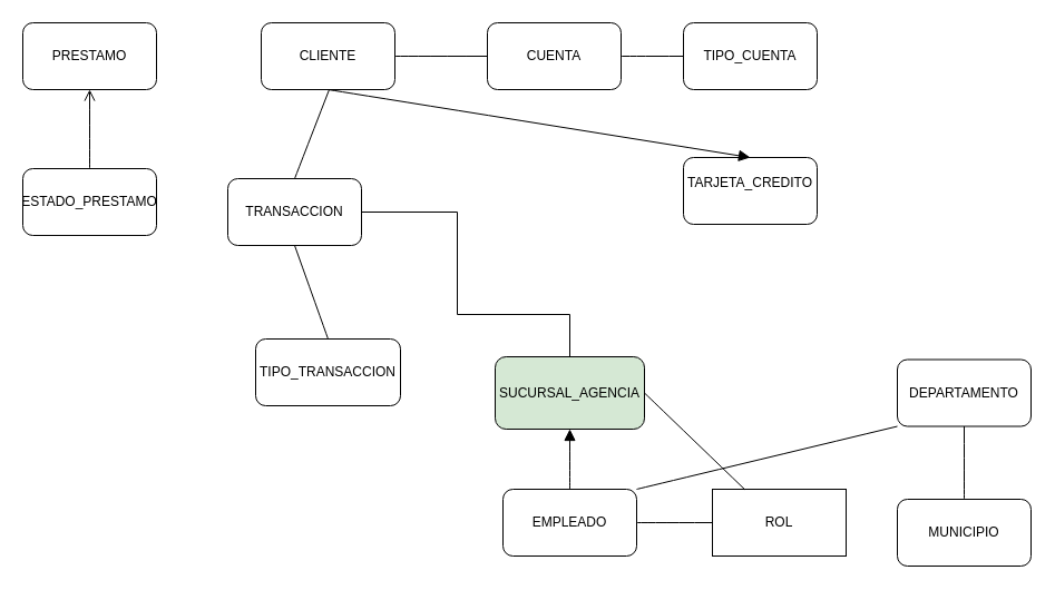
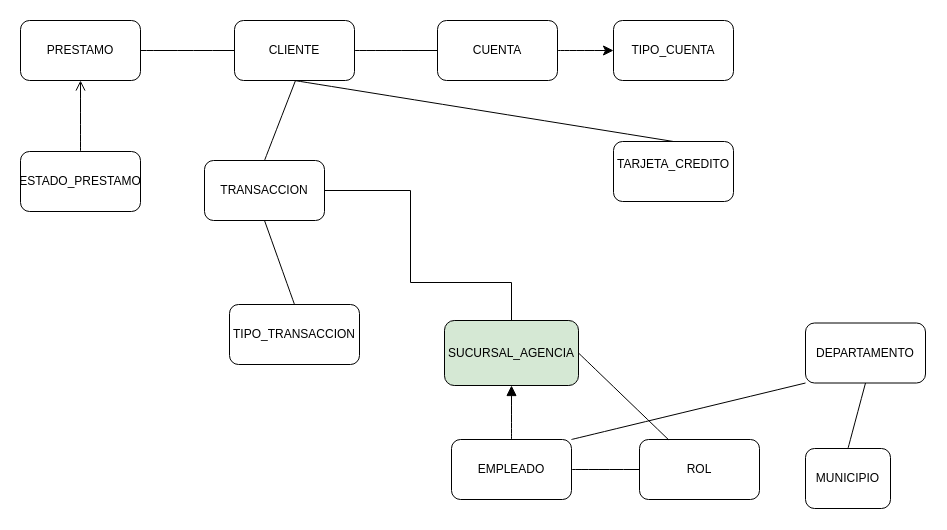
+ <mxCell id="15" value="" style="endArrow=none;html=1;rounded=0;fontSize=12;startSize=8;endSize=8;curved=1;entryX=0;entryY=0.5;entryDx=0;entryDy=0;exitX=1;exitY=0.5;exitDx=0;exitDy=0;" edge="1" parent="1" source="13" target="2"><mxGeometry width="50" height="50" relative="1" as="geometry"><mxPoint x="130" y="100" as="sourcePoint" /><mxPoint x="199" y="47" as="targetPoint" /></mxGeometry></mxCell>
- <mxCell id="22" value="" style="endArrow=none;html=1;rounded=0;fontSize=12;startSize=8;endSize=8;curved=1;entryX=0;entryY=0.5;entryDx=0;entryDy=0;exitX=1;exitY=0.5;exitDx=0;exitDy=0;" edge="1" parent="1" source="3" target="6"><mxGeometry width="50" height="50" relative="1" as="geometry"><mxPoint x="556" y="52" as="sourcePoint" /><mxPoint x="606" y="2" as="targetPoint" /></mxGeometry></mxCell>
+ <mxCell id="22" value="" style="endArrow=classic;html=1;rounded=0;fontSize=12;startSize=8;endSize=8;curved=1;entryX=0;entryY=0.5;entryDx=0;entryDy=0;exitX=1;exitY=0.5;exitDx=0;exitDy=0;" edge="1" parent="1" source="3" target="6"><mxGeometry width="50" height="50" relative="1" as="geometry"><mxPoint x="556" y="52" as="sourcePoint" /><mxPoint x="606" y="2" as="targetPoint" /></mxGeometry></mxCell>
- <mxCell id="21" value="" style="endArrow=block;html=1;rounded=0;fontSize=12;startSize=8;endSize=8;curved=1;entryX=0.5;entryY=0;entryDx=0;entryDy=0;exitX=0.5;exitY=1;exitDx=0;exitDy=0;" edge="1" parent="1" source="2" target="5"><mxGeometry width="50" height="50" relative="1" as="geometry"><mxPoint x="345" y="124" as="sourcePoint" /><mxPoint x="395" y="74" as="targetPoint" /></mxGeometry></mxCell>
+ <mxCell id="21" value="" style="endArrow=none;html=1;rounded=0;fontSize=12;startSize=8;endSize=8;curved=1;entryX=0.5;entryY=0;entryDx=0;entryDy=0;exitX=0.5;exitY=1;exitDx=0;exitDy=0;" edge="1" parent="1" source="2" target="5"><mxGeometry width="50" height="50" relative="1" as="geometry"><mxPoint x="345" y="124" as="sourcePoint" /><mxPoint x="395" y="74" as="targetPoint" /></mxGeometry></mxCell>
- <mxCell id="8" value="ROL" style="whiteSpace=wrap;html=1;rounded=0;" vertex="1" parent="1"><mxGeometry x="639" y="439" width="120" height="60" as="geometry" /></mxCell>
+ <mxCell id="8" value="ROL" style="rounded=1;whiteSpace=wrap;html=1;" vertex="1" parent="1"><mxGeometry x="639" y="439" width="120" height="60" as="geometry" /></mxCell>
- <mxCell id="12" value="MUNICIPIO" style="rounded=1;whiteSpace=wrap;html=1;" vertex="1" parent="1"><mxGeometry x="805" y="448" width="120" height="60" as="geometry" /></mxCell>
+ <mxCell id="12" value="MUNICIPIO" style="rounded=1;whiteSpace=wrap;html=1;" vertex="1" parent="1"><mxGeometry x="805" y="448" width="85" height="60" as="geometry" /></mxCell>
